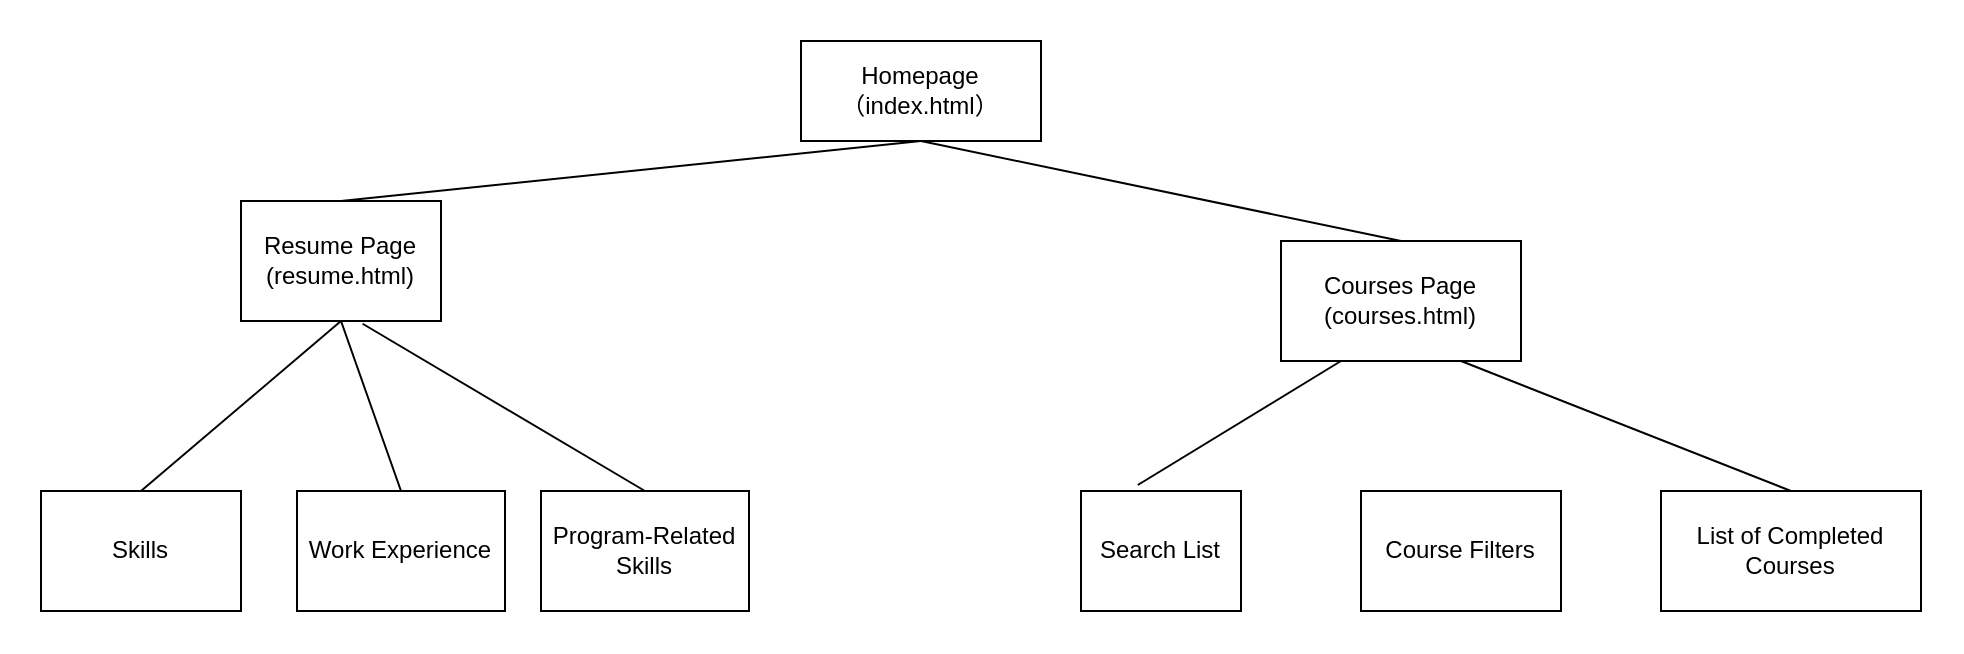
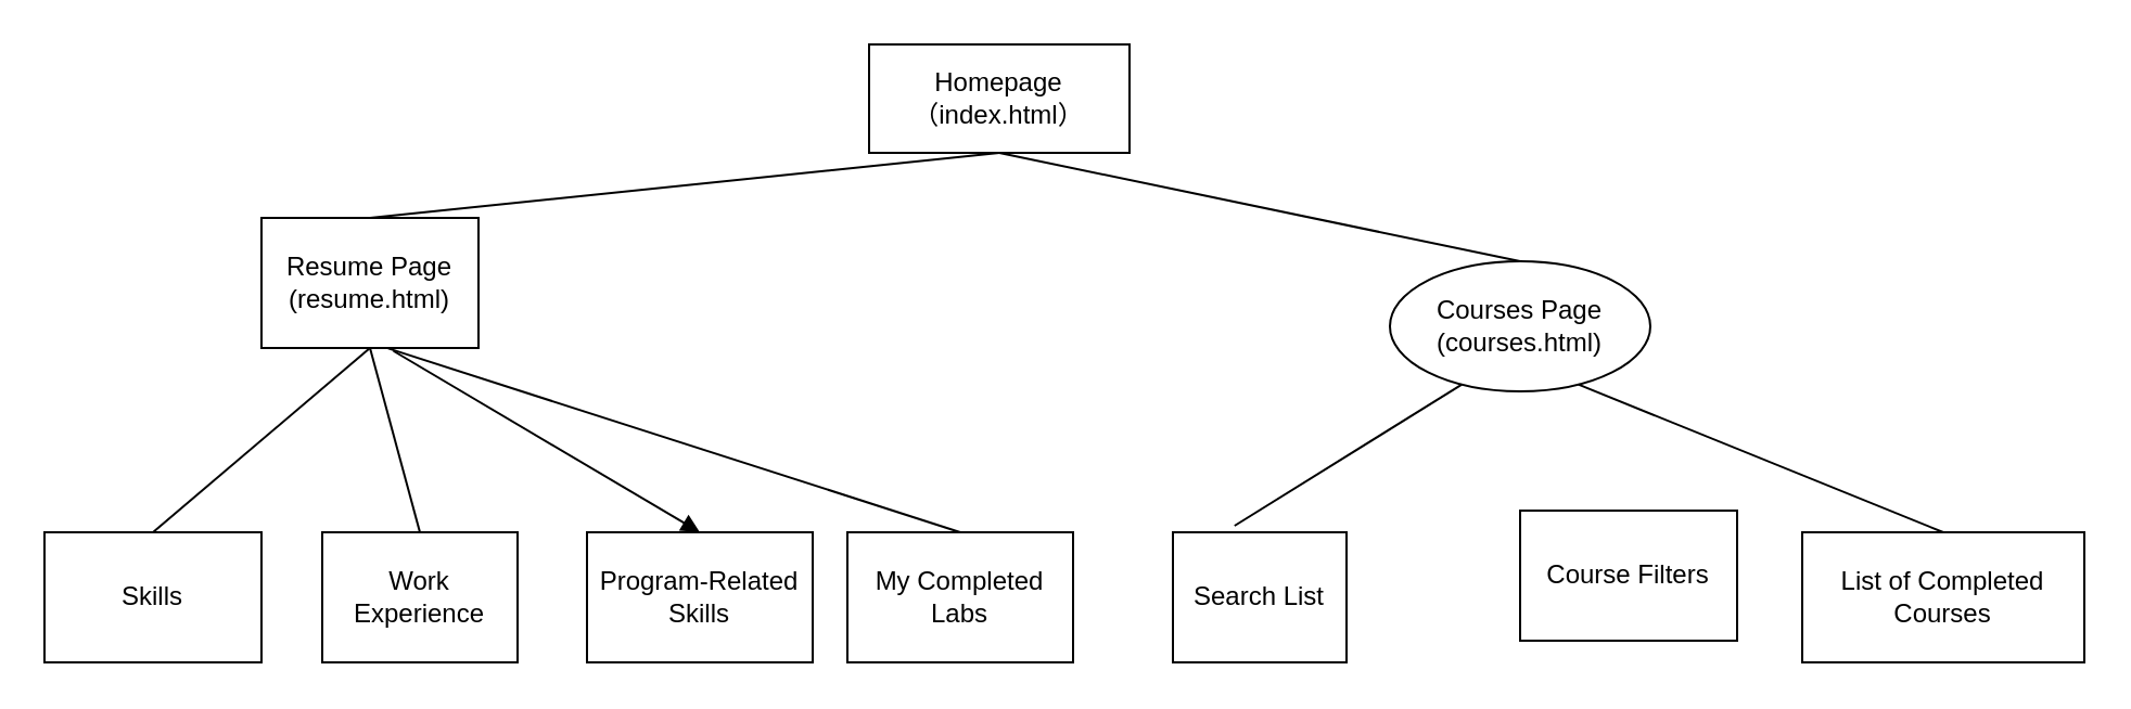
- <mxCell id="4" value="Courses Page (courses.html)" style="rounded=0;whiteSpace=wrap;html=1;" parent="1" vertex="1"><mxGeometry x="640" y="120" width="120" height="60" as="geometry" /></mxCell>
+ <mxCell id="4" value="Courses Page (courses.html)" style="ellipse;whiteSpace=wrap;html=1;" parent="1" vertex="1"><mxGeometry x="640" y="120" width="120" height="60" as="geometry" /></mxCell>
+ <mxCell id="19" value="" style="endArrow=none;html=1;rounded=0;entryX=0.584;entryY=1.003;entryDx=0;entryDy=0;entryPerimeter=0;exitX=0.5;exitY=0;exitDx=0;exitDy=0;" edge="1" parent="1" source="18" target="3"><mxGeometry width="50" height="50" relative="1" as="geometry"><mxPoint x="630" y="330" as="sourcePoint" /><mxPoint x="680" y="280" as="targetPoint" /></mxGeometry></mxCell>
- <mxCell id="12" value="" style="endArrow=none;html=1;rounded=0;exitX=0.608;exitY=1.023;exitDx=0;exitDy=0;exitPerimeter=0;entryX=0.5;entryY=0;entryDx=0;entryDy=0;" parent="1" source="3" target="6" edge="1"><mxGeometry width="50" height="50" relative="1" as="geometry"><mxPoint x="210" y="240" as="sourcePoint" /><mxPoint x="270" y="195" as="targetPoint" /></mxGeometry></mxCell>
+ <mxCell id="12" value="" style="endArrow=block;html=1;rounded=0;exitX=0.608;exitY=1.023;exitDx=0;exitDy=0;exitPerimeter=0;entryX=0.5;entryY=0;entryDx=0;entryDy=0;" parent="1" source="3" target="6" edge="1"><mxGeometry width="50" height="50" relative="1" as="geometry"><mxPoint x="210" y="240" as="sourcePoint" /><mxPoint x="270" y="195" as="targetPoint" /></mxGeometry></mxCell>
- <mxCell id="16" value="Work Experience" style="rounded=0;whiteSpace=wrap;html=1;" parent="1" vertex="1"><mxGeometry x="148" y="245" width="104" height="60" as="geometry" /></mxCell>
+ <mxCell id="16" value="Work Experience" style="rounded=0;whiteSpace=wrap;html=1;" parent="1" vertex="1"><mxGeometry x="148" y="245" width="90" height="60" as="geometry" /></mxCell>
+ <mxCell id="18" value="My Completed Labs" style="rounded=0;whiteSpace=wrap;html=1;" parent="1" vertex="1"><mxGeometry x="390" y="245" width="104" height="60" as="geometry" /></mxCell>
- <mxCell id="7" value="Course Filters" style="rounded=0;whiteSpace=wrap;html=1;" parent="1" vertex="1"><mxGeometry x="680" y="245" width="100" height="60" as="geometry" /></mxCell>
+ <mxCell id="7" value="Course Filters" style="rounded=0;whiteSpace=wrap;html=1;" parent="1" vertex="1"><mxGeometry x="700" y="235" width="100" height="60" as="geometry" /></mxCell>
